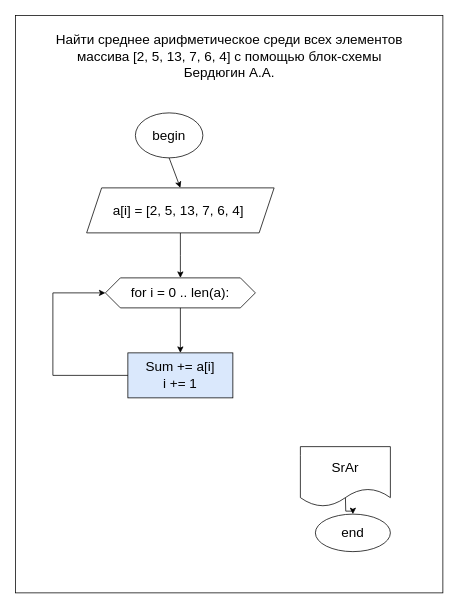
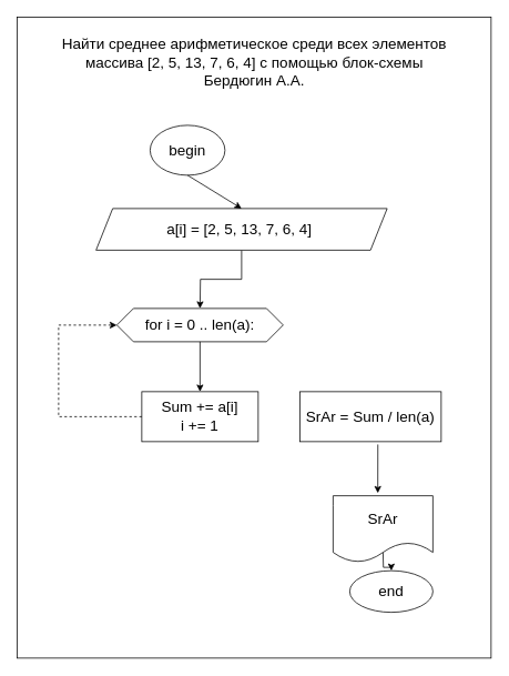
- <mxCell id="5" value="&lt;font style=&quot;font-size: 18px;&quot;&gt;a[i] = [2, 5, 13, 7, 6, 4]&amp;nbsp;&lt;/font&gt;" style="shape=parallelogram;perimeter=parallelogramPerimeter;whiteSpace=wrap;html=1;fixedSize=1;" vertex="1" parent="1"><mxGeometry x="115" y="250" width="250" height="60" as="geometry" /></mxCell>
+ <mxCell id="5" value="&lt;font style=&quot;font-size: 18px;&quot;&gt;a[i] = [2, 5, 13, 7, 6, 4]&amp;nbsp;&lt;/font&gt;" style="shape=parallelogram;perimeter=parallelogramPerimeter;whiteSpace=wrap;html=1;fixedSize=1;" vertex="1" parent="1"><mxGeometry x="115" y="250" width="350" height="50" as="geometry" /></mxCell>
- <mxCell id="14" value="" style="endArrow=classic;html=1;rounded=0;exitX=0;exitY=0.5;exitDx=0;exitDy=0;entryX=0;entryY=0.5;entryDx=0;entryDy=0;" edge="1" parent="1" source="7" target="11"><mxGeometry width="50" height="50" relative="1" as="geometry"><mxPoint x="0" y="500" as="sourcePoint" /><mxPoint x="50" y="450" as="targetPoint" /><Array as="points"><mxPoint x="70" y="500" /><mxPoint x="70" y="390" /></Array></mxGeometry></mxCell>
+ <mxCell id="14" value="" style="endArrow=classic;html=1;rounded=0;exitX=0;exitY=0.5;exitDx=0;exitDy=0;entryX=0;entryY=0.5;entryDx=0;entryDy=0;dashed=1;" edge="1" parent="1" source="7" target="11"><mxGeometry width="50" height="50" relative="1" as="geometry"><mxPoint x="0" y="500" as="sourcePoint" /><mxPoint x="50" y="450" as="targetPoint" /><Array as="points"><mxPoint x="70" y="500" /><mxPoint x="70" y="390" /></Array></mxGeometry></mxCell>
- <mxCell id="7" value="&lt;font style=&quot;font-size: 18px;&quot;&gt;Sum += a[i]&lt;br&gt;i += 1&lt;br&gt;&lt;/font&gt;" style="rounded=0;whiteSpace=wrap;html=1;fillColor=#dae8fc;" vertex="1" parent="1"><mxGeometry x="170" y="470" width="140" height="60" as="geometry" /></mxCell>
+ <mxCell id="7" value="&lt;font style=&quot;font-size: 18px;&quot;&gt;Sum += a[i]&lt;br&gt;i += 1&lt;br&gt;&lt;/font&gt;" style="rounded=0;whiteSpace=wrap;html=1;" vertex="1" parent="1"><mxGeometry x="170" y="470" width="140" height="60" as="geometry" /></mxCell>
+ <mxCell id="13" value="&lt;font style=&quot;font-size: 18px;&quot;&gt;SrAr = Sum / len(a)&lt;/font&gt;" style="rounded=0;whiteSpace=wrap;html=1;" vertex="1" parent="1"><mxGeometry x="360" y="470" width="170" height="60" as="geometry" /></mxCell>
+ <mxCell id="15" value="" style="endArrow=classic;html=1;rounded=0;exitX=0.552;exitY=1.057;exitDx=0;exitDy=0;exitPerimeter=0;entryX=0.448;entryY=-0.04;entryDx=0;entryDy=0;entryPerimeter=0;" edge="1" parent="1" source="13" target="16"><mxGeometry width="50" height="50" relative="1" as="geometry"><mxPoint x="480" y="590" as="sourcePoint" /><mxPoint x="530" y="540" as="targetPoint" /></mxGeometry></mxCell>
